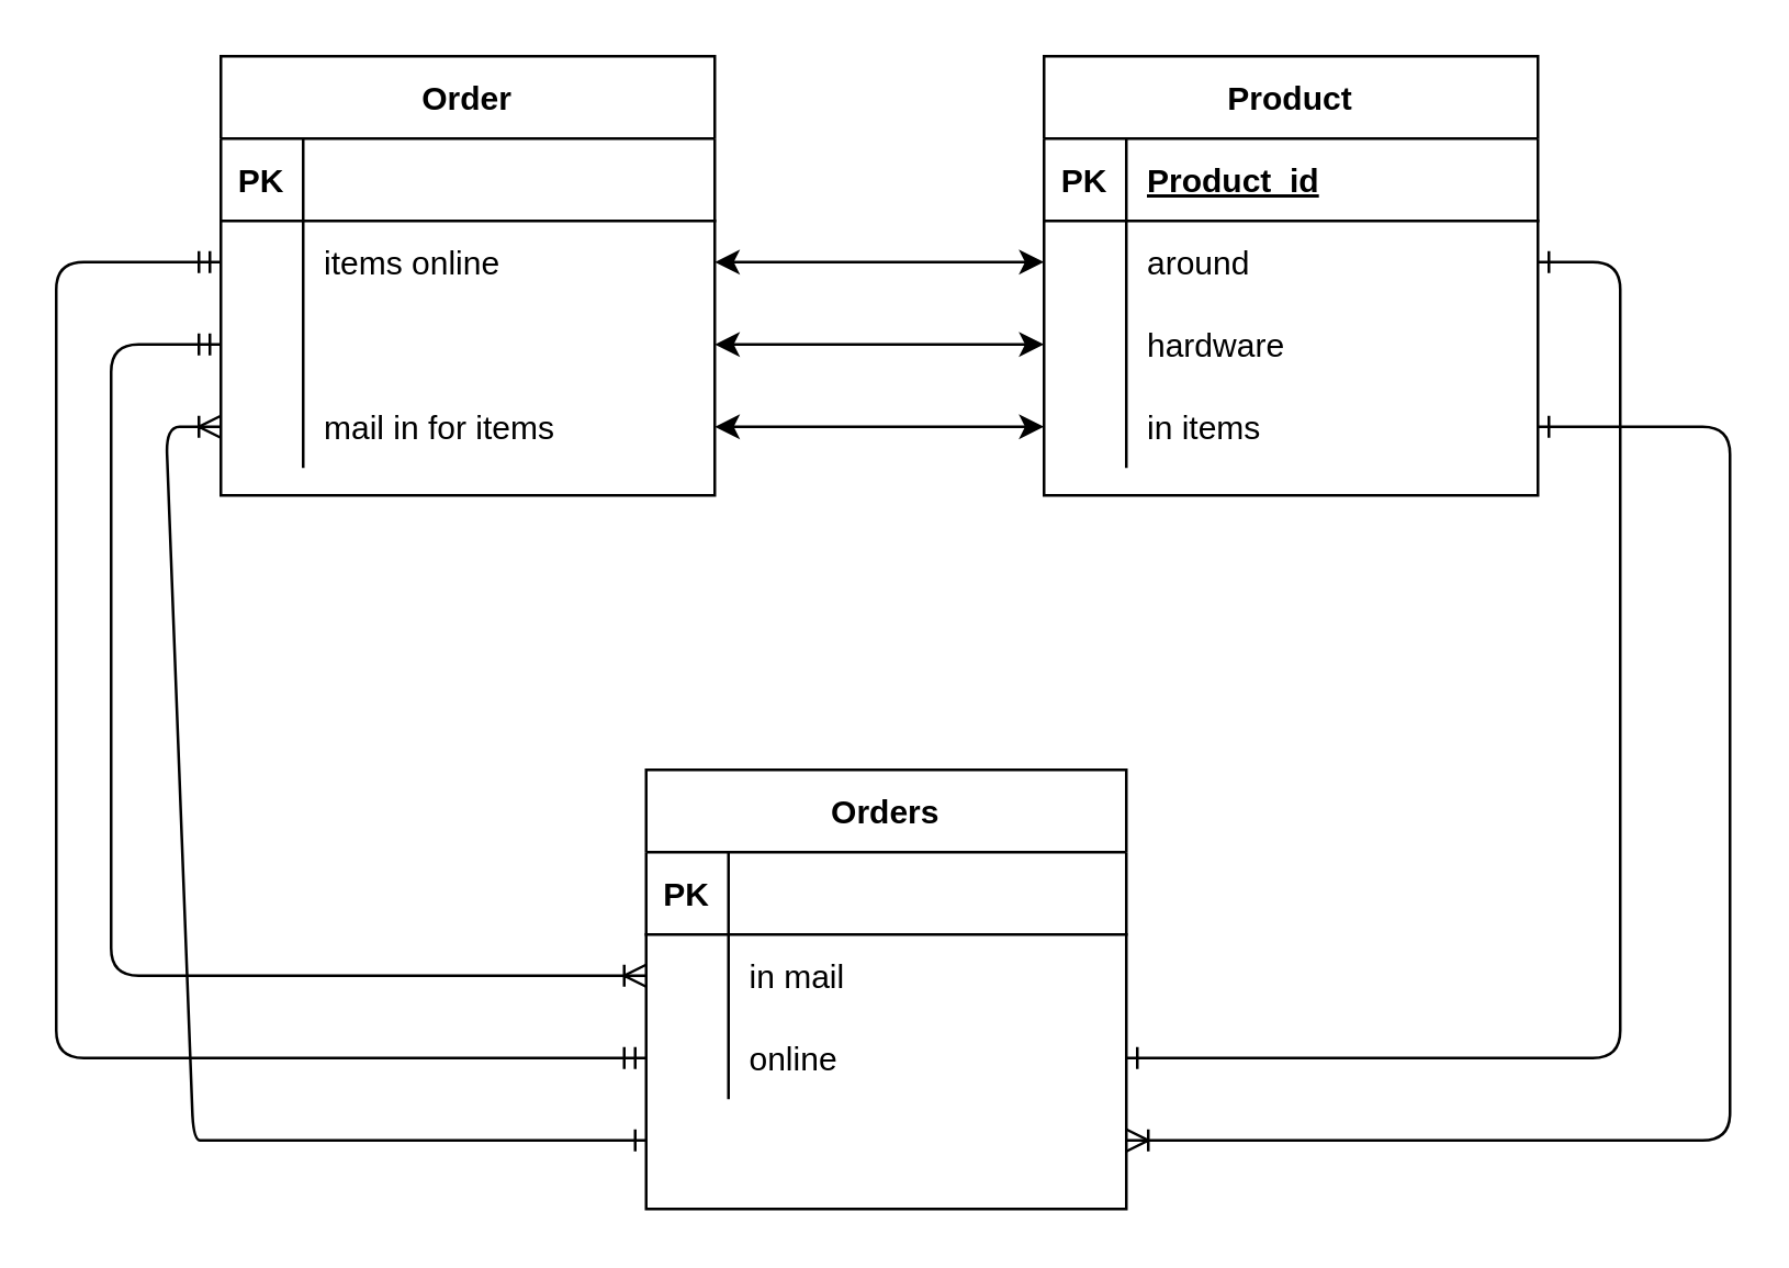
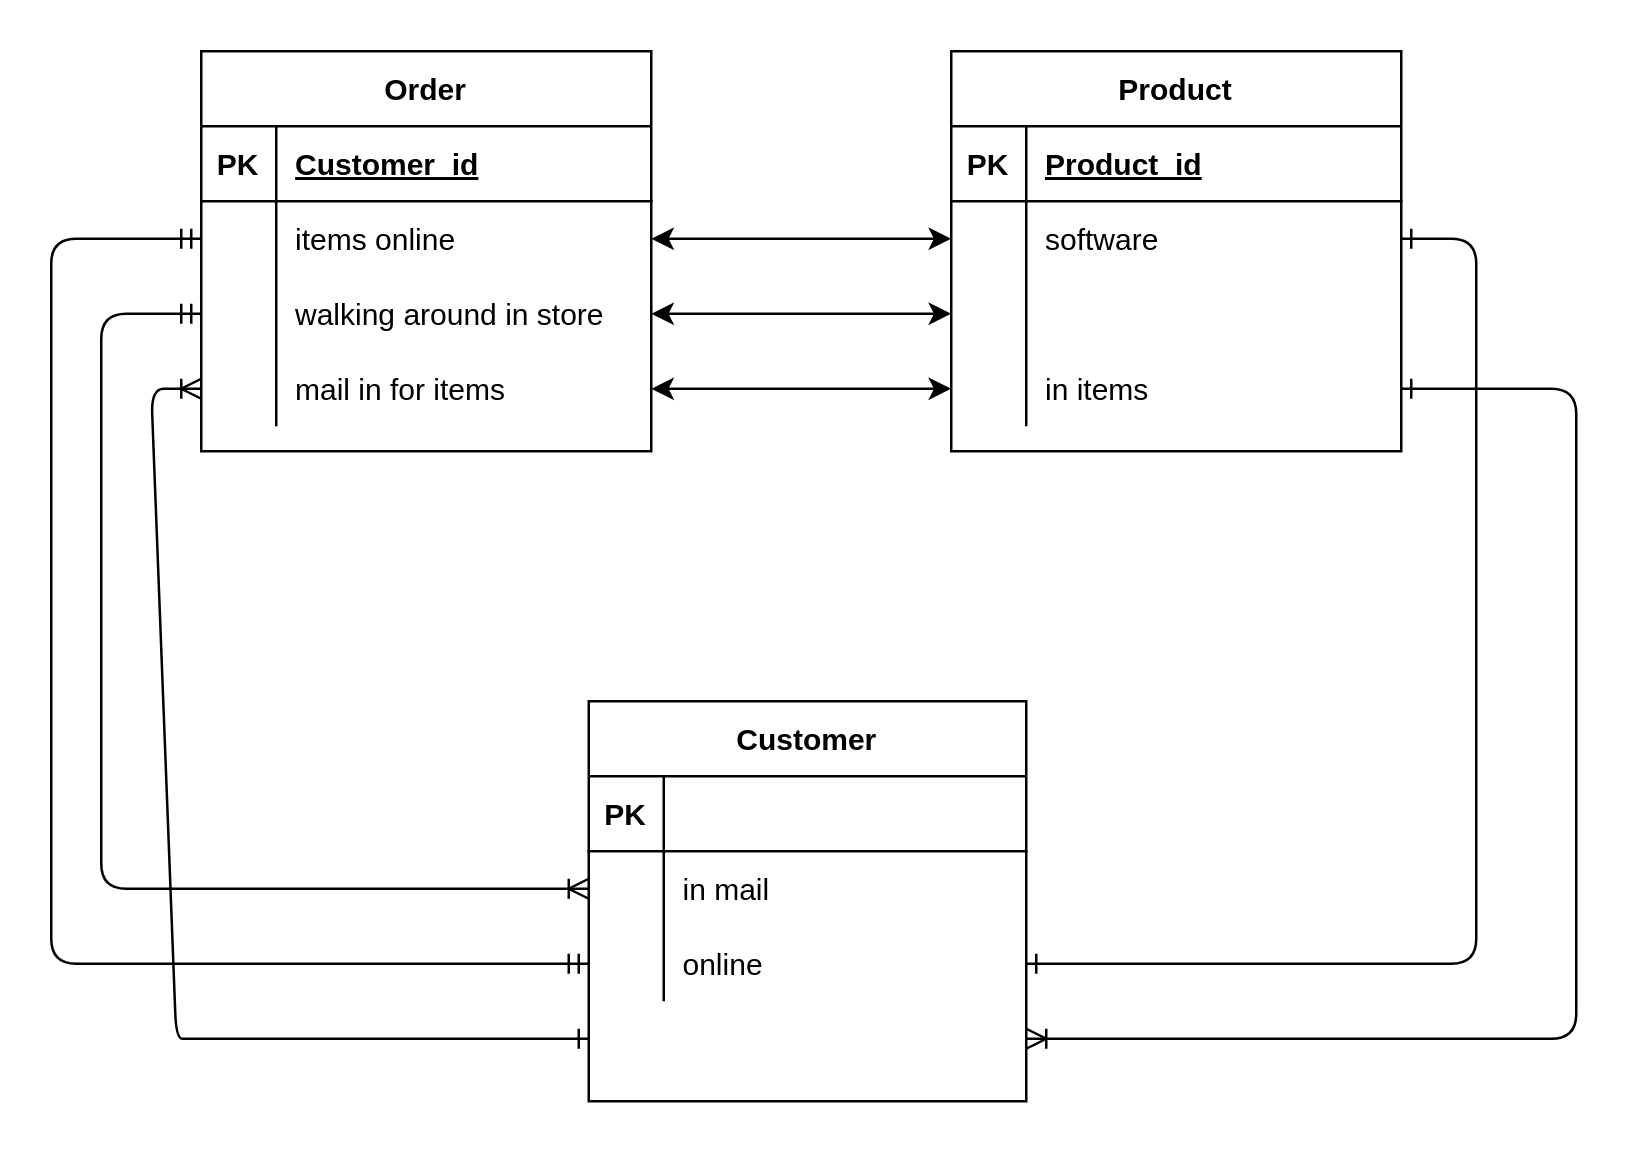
+ <mxCell id="29" value="Customer_id" style="shape=partialRectangle;connectable=0;fillColor=none;top=0;left=0;bottom=0;right=0;align=left;spacingLeft=6;fontStyle=5;overflow=hidden;" parent="27" vertex="1"><mxGeometry x="30" width="150" height="30" as="geometry" /></mxCell>
- <mxCell id="8" value="around" style="shape=partialRectangle;connectable=0;fillColor=none;top=0;left=0;bottom=0;right=0;align=left;spacingLeft=6;overflow=hidden;" parent="6" vertex="1"><mxGeometry x="30" width="150" height="30" as="geometry" /></mxCell>
+ <mxCell id="8" value="software" style="shape=partialRectangle;connectable=0;fillColor=none;top=0;left=0;bottom=0;right=0;align=left;spacingLeft=6;overflow=hidden;" parent="6" vertex="1"><mxGeometry x="30" width="150" height="30" as="geometry" /></mxCell>
+ <mxCell id="35" value="walking around in store" style="shape=partialRectangle;connectable=0;fillColor=none;top=0;left=0;bottom=0;right=0;align=left;spacingLeft=6;overflow=hidden;" parent="33" vertex="1"><mxGeometry x="30" width="150" height="30" as="geometry" /></mxCell>
- <mxCell id="11" value="hardware" style="shape=partialRectangle;connectable=0;fillColor=none;top=0;left=0;bottom=0;right=0;align=left;spacingLeft=6;overflow=hidden;" parent="9" vertex="1"><mxGeometry x="30" width="150" height="30" as="geometry" /></mxCell>
- <mxCell id="15" value="Orders" style="shape=table;startSize=30;container=1;collapsible=1;childLayout=tableLayout;fixedRows=1;rowLines=0;fontStyle=1;align=center;resizeLast=1;" parent="1" vertex="1"><mxGeometry x="235" y="280" width="175" height="160" as="geometry" /></mxCell>
+ <mxCell id="15" value="Customer" style="shape=table;startSize=30;container=1;collapsible=1;childLayout=tableLayout;fixedRows=1;rowLines=0;fontStyle=1;align=center;resizeLast=1;" parent="1" vertex="1"><mxGeometry x="235" y="280" width="175" height="160" as="geometry" /></mxCell>
